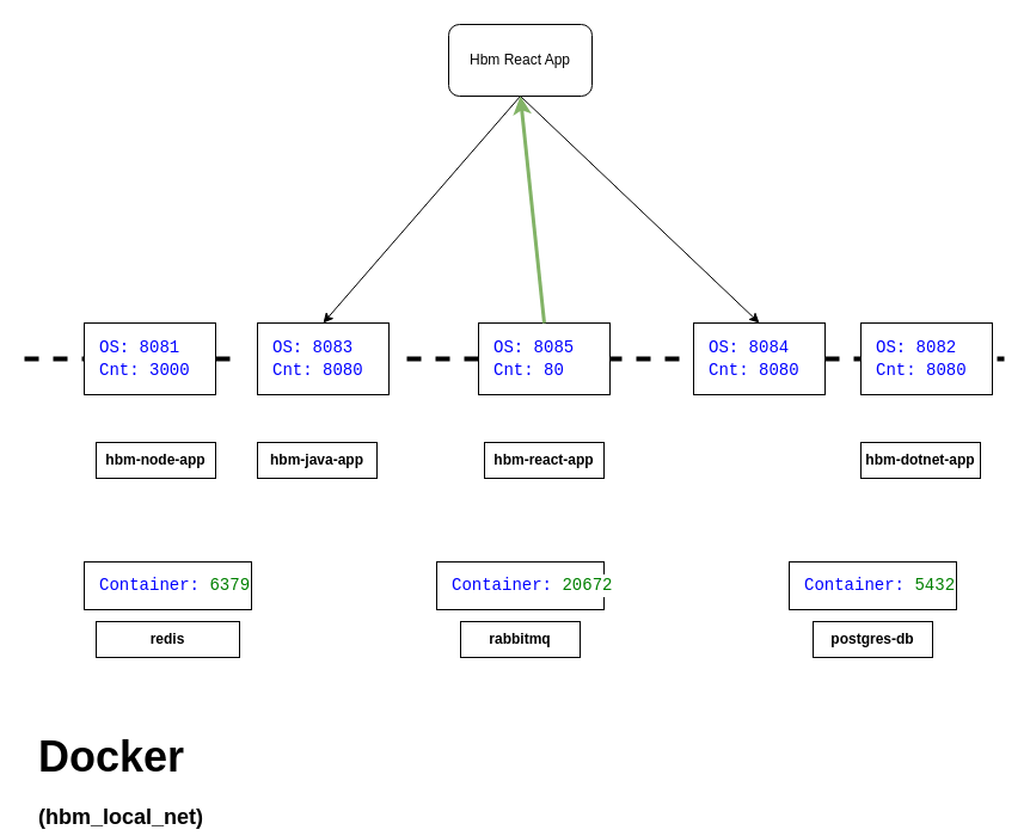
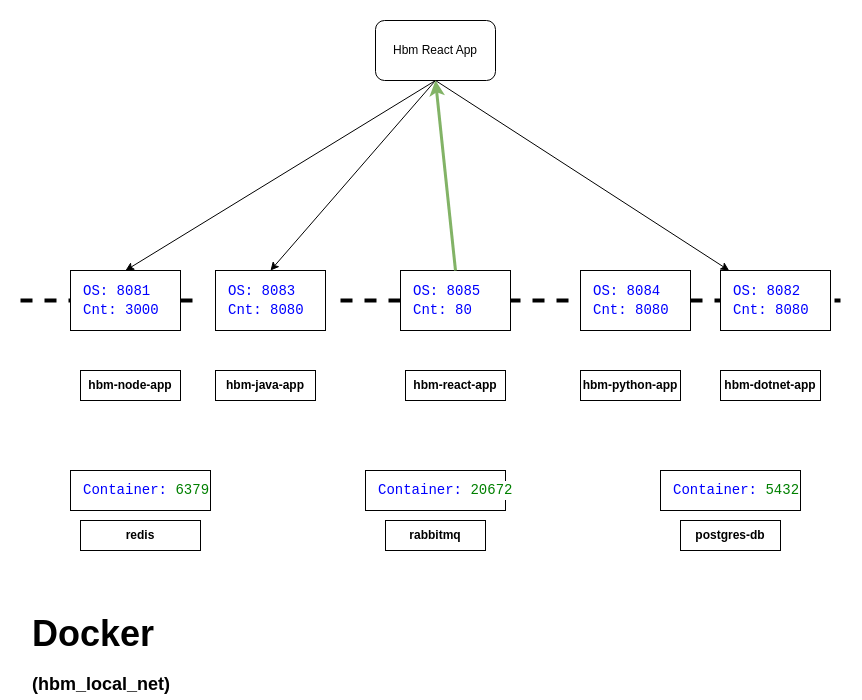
- <mxCell id="26" value="" style="endArrow=classic;html=1;rounded=0;exitX=0.5;exitY=1;exitDx=0;exitDy=0;entryX=0.5;entryY=0;entryDx=0;entryDy=0;" edge="1" parent="1" source="7" target="24"><mxGeometry width="50" height="50" relative="1" as="geometry"><mxPoint x="445" y="90" as="sourcePoint" /><mxPoint x="280" y="280" as="targetPoint" /></mxGeometry></mxCell>
+ <mxCell id="26" value="" style="endArrow=classic;html=1;rounded=0;exitX=0.5;exitY=1;exitDx=0;exitDy=0;" edge="1" parent="1" source="7" target="25"><mxGeometry width="50" height="50" relative="1" as="geometry"><mxPoint x="445" y="90" as="sourcePoint" /><mxPoint x="280" y="280" as="targetPoint" /></mxGeometry></mxCell>
+ <mxCell id="8" value="" style="endArrow=classic;html=1;rounded=0;exitX=0.5;exitY=1;exitDx=0;exitDy=0;entryX=0.5;entryY=0;entryDx=0;entryDy=0;" parent="1" source="7" target="10" edge="1"><mxGeometry width="50" height="50" relative="1" as="geometry"><mxPoint x="410" y="360" as="sourcePoint" /><mxPoint x="180" y="240" as="targetPoint" /></mxGeometry></mxCell>
+ <mxCell id="18" value="hbm-python-app" style="rounded=0;whiteSpace=wrap;html=1;fontStyle=1" vertex="1" parent="1"><mxGeometry x="580" y="370" width="100" height="30" as="geometry" /></mxCell>
